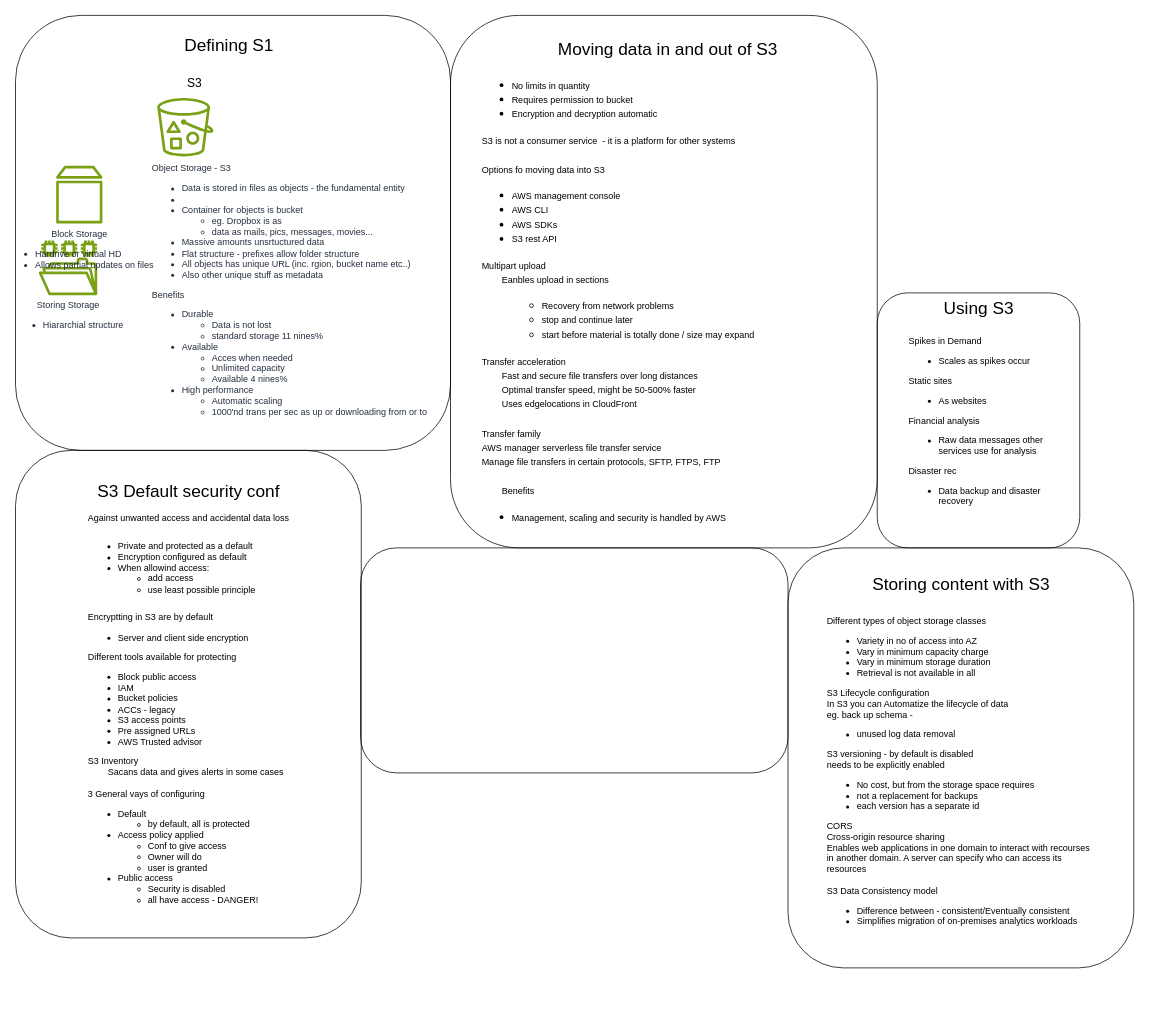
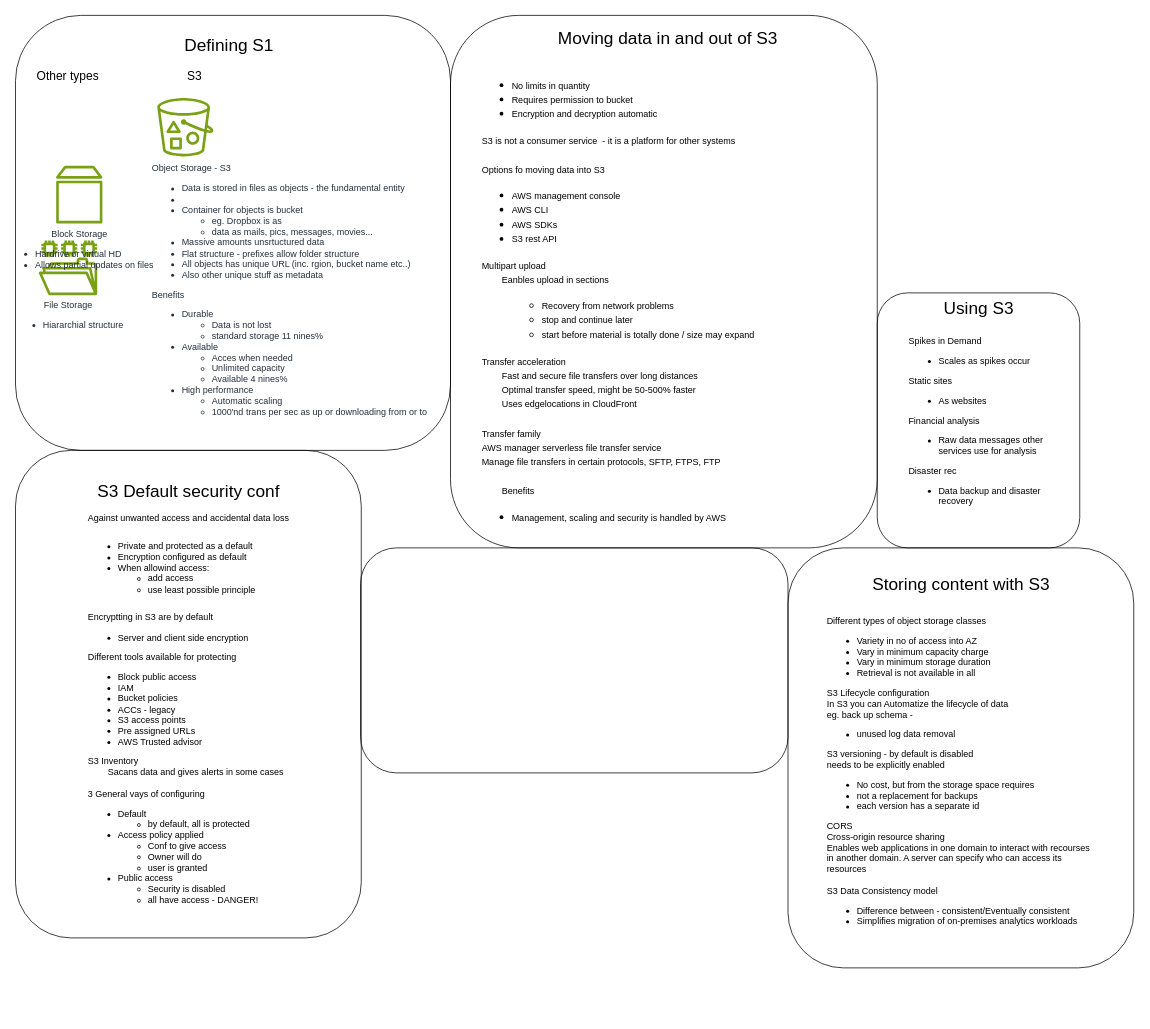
- <mxCell id="14" value="Moving data in and out of S3" style="text;strokeColor=none;fillColor=none;html=1;align=center;verticalAlign=middle;whiteSpace=wrap;rounded=0;fontSize=23;" parent="12" vertex="1"><mxGeometry x="100" y="30" width="380" height="30" as="geometry" /></mxCell>
+ <mxCell id="14" value="Moving data in and out of S3" style="text;strokeColor=none;fillColor=none;html=1;align=center;verticalAlign=middle;whiteSpace=wrap;rounded=0;fontSize=23;" parent="12" vertex="1"><mxGeometry x="100" y="15" width="380" height="30" as="geometry" /></mxCell>
+ <mxCell id="10" value="Other types" style="text;strokeColor=none;fillColor=none;html=1;align=center;verticalAlign=middle;whiteSpace=wrap;rounded=0;fontSize=16;container=0;" parent="3" vertex="1"><mxGeometry y="70" width="140" height="20" as="geometry" /></mxCell>
- <mxCell id="11" value="S3" style="text;strokeColor=none;fillColor=none;html=1;align=center;verticalAlign=middle;whiteSpace=wrap;rounded=0;fontSize=16;container=0;" parent="3" vertex="1"><mxGeometry x="169" y="80" width="140" height="20" as="geometry" /></mxCell>
+ <mxCell id="11" value="S3" style="text;strokeColor=none;fillColor=none;html=1;align=center;verticalAlign=middle;whiteSpace=wrap;rounded=0;fontSize=16;container=0;" parent="3" vertex="1"><mxGeometry x="169" y="70" width="140" height="20" as="geometry" /></mxCell>
- <mxCell id="6" value="Storing Storage&lt;br&gt;&lt;ul&gt;&lt;li&gt;&lt;span style=&quot;background-color: initial;&quot;&gt;Hiararchial structure&lt;/span&gt;&lt;/li&gt;&lt;/ul&gt;" style="sketch=0;outlineConnect=0;fontColor=#232F3E;gradientColor=none;fillColor=#7AA116;strokeColor=none;dashed=0;verticalLabelPosition=bottom;verticalAlign=top;align=center;html=1;fontSize=12;fontStyle=0;aspect=fixed;pointerEvents=1;shape=mxgraph.aws4.file_system;container=0;" parent="3" vertex="1"><mxGeometry x="31" y="300" width="78" height="73" as="geometry" /></mxCell>
+ <mxCell id="6" value="File Storage&lt;br&gt;&lt;ul&gt;&lt;li&gt;&lt;span style=&quot;background-color: initial;&quot;&gt;Hiararchial structure&lt;/span&gt;&lt;/li&gt;&lt;/ul&gt;" style="sketch=0;outlineConnect=0;fontColor=#232F3E;gradientColor=none;fillColor=#7AA116;strokeColor=none;dashed=0;verticalLabelPosition=bottom;verticalAlign=top;align=center;html=1;fontSize=12;fontStyle=0;aspect=fixed;pointerEvents=1;shape=mxgraph.aws4.file_system;container=0;" parent="3" vertex="1"><mxGeometry x="31" y="300" width="78" height="73" as="geometry" /></mxCell>
